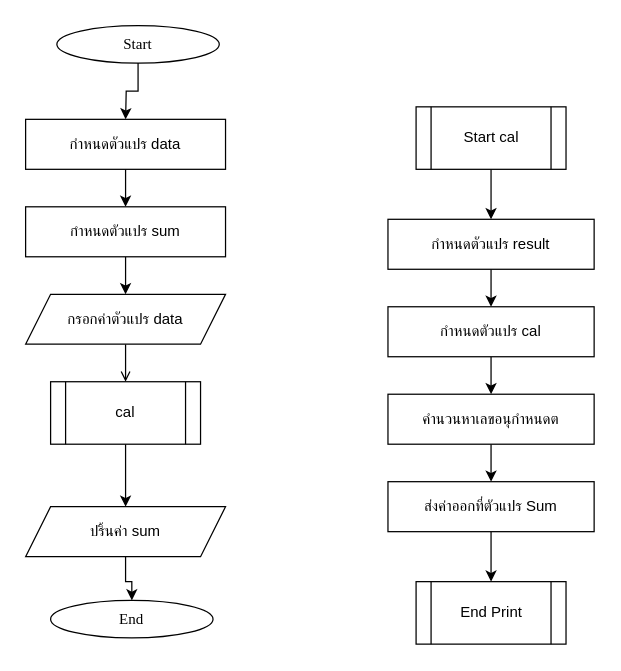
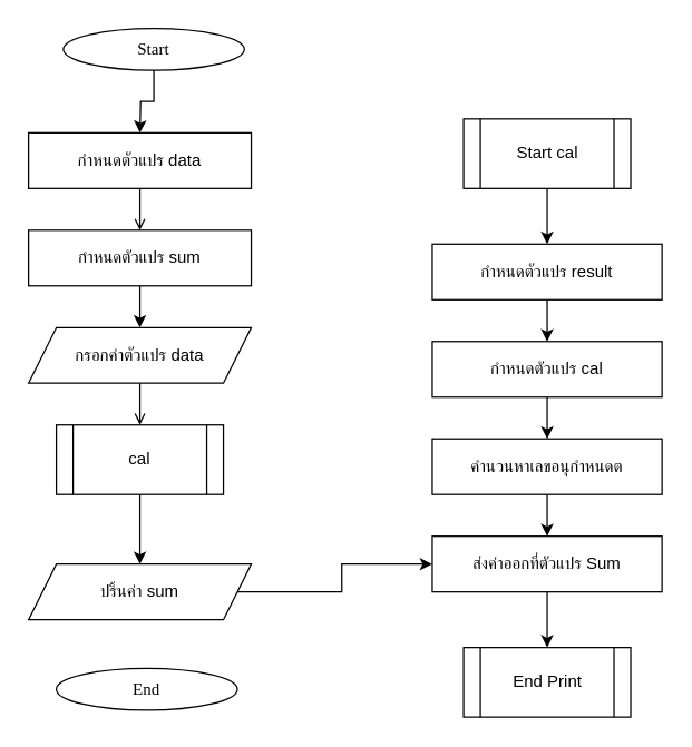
- <mxCell id="12" style="edgeStyle=orthogonalEdgeStyle;rounded=0;orthogonalLoop=1;jettySize=auto;html=1;entryX=0.5;entryY=0;entryDx=0;entryDy=0;" edge="1" parent="1" source="13" target="5"><mxGeometry relative="1" as="geometry" /></mxCell>
+ <mxCell id="12" style="edgeStyle=orthogonalEdgeStyle;rounded=0;orthogonalLoop=1;jettySize=auto;html=1;entryX=0.5;entryY=0;entryDx=0;entryDy=0;endArrow=open;" edge="1" parent="1" source="13" target="5"><mxGeometry relative="1" as="geometry" /></mxCell>
- <mxCell id="8" value="" style="edgeStyle=orthogonalEdgeStyle;rounded=0;orthogonalLoop=1;jettySize=auto;html=1;" edge="1" parent="1" source="9" target="15"><mxGeometry relative="1" as="geometry" /></mxCell>
+ <mxCell id="8" value="" style="edgeStyle=orthogonalEdgeStyle;rounded=0;orthogonalLoop=1;jettySize=auto;html=1;" edge="1" parent="1" source="9" target="23"><mxGeometry relative="1" as="geometry" /></mxCell>
